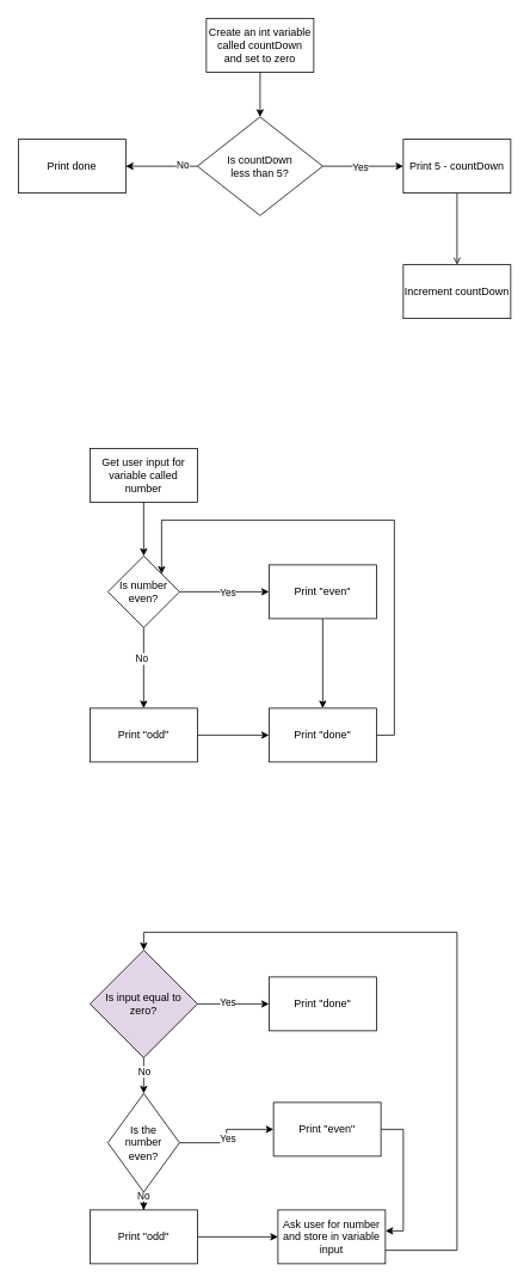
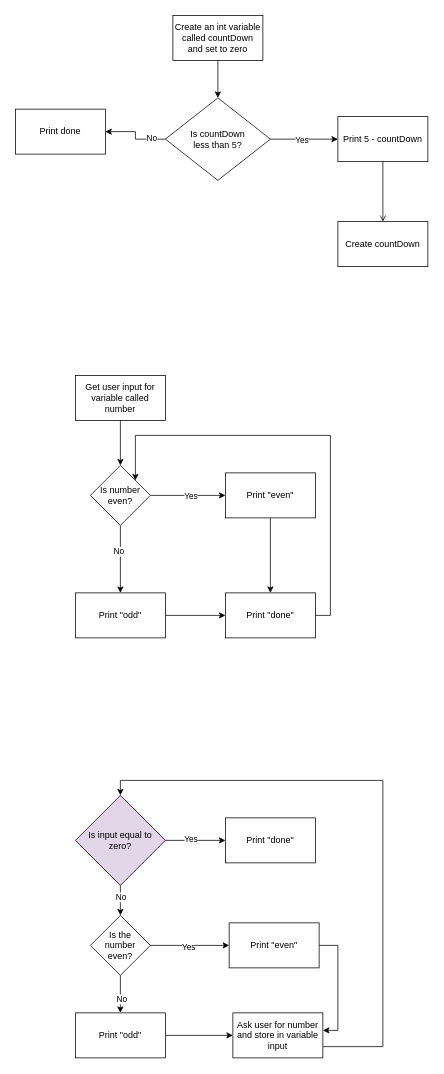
- <mxCell id="12" value="Print done" style="whiteSpace=wrap;html=1;rounded=0;" vertex="1" parent="1"><mxGeometry x="20" y="155" width="120" height="60" as="geometry" /></mxCell>
+ <mxCell id="12" value="Print done" style="whiteSpace=wrap;html=1;rounded=0;" vertex="1" parent="1"><mxGeometry x="20" y="145" width="120" height="60" as="geometry" /></mxCell>
- <mxCell id="11" value="Increment countDown" style="whiteSpace=wrap;html=1;rounded=0;" vertex="1" parent="1"><mxGeometry x="450" y="295" width="120" height="60" as="geometry" /></mxCell>
+ <mxCell id="11" value="Create countDown" style="whiteSpace=wrap;html=1;rounded=0;" vertex="1" parent="1"><mxGeometry x="450" y="295" width="120" height="60" as="geometry" /></mxCell>
- <mxCell id="38" value="Is the &lt;br&gt;number &lt;br&gt;even?" style="rhombus;whiteSpace=wrap;html=1;" vertex="1" parent="1"><mxGeometry x="120" y="1220" width="80" height="110" as="geometry" /></mxCell>
+ <mxCell id="38" value="Is the &lt;br&gt;number &lt;br&gt;even?" style="rhombus;whiteSpace=wrap;html=1;" vertex="1" parent="1"><mxGeometry x="120" y="1220" width="80" height="80" as="geometry" /></mxCell>
